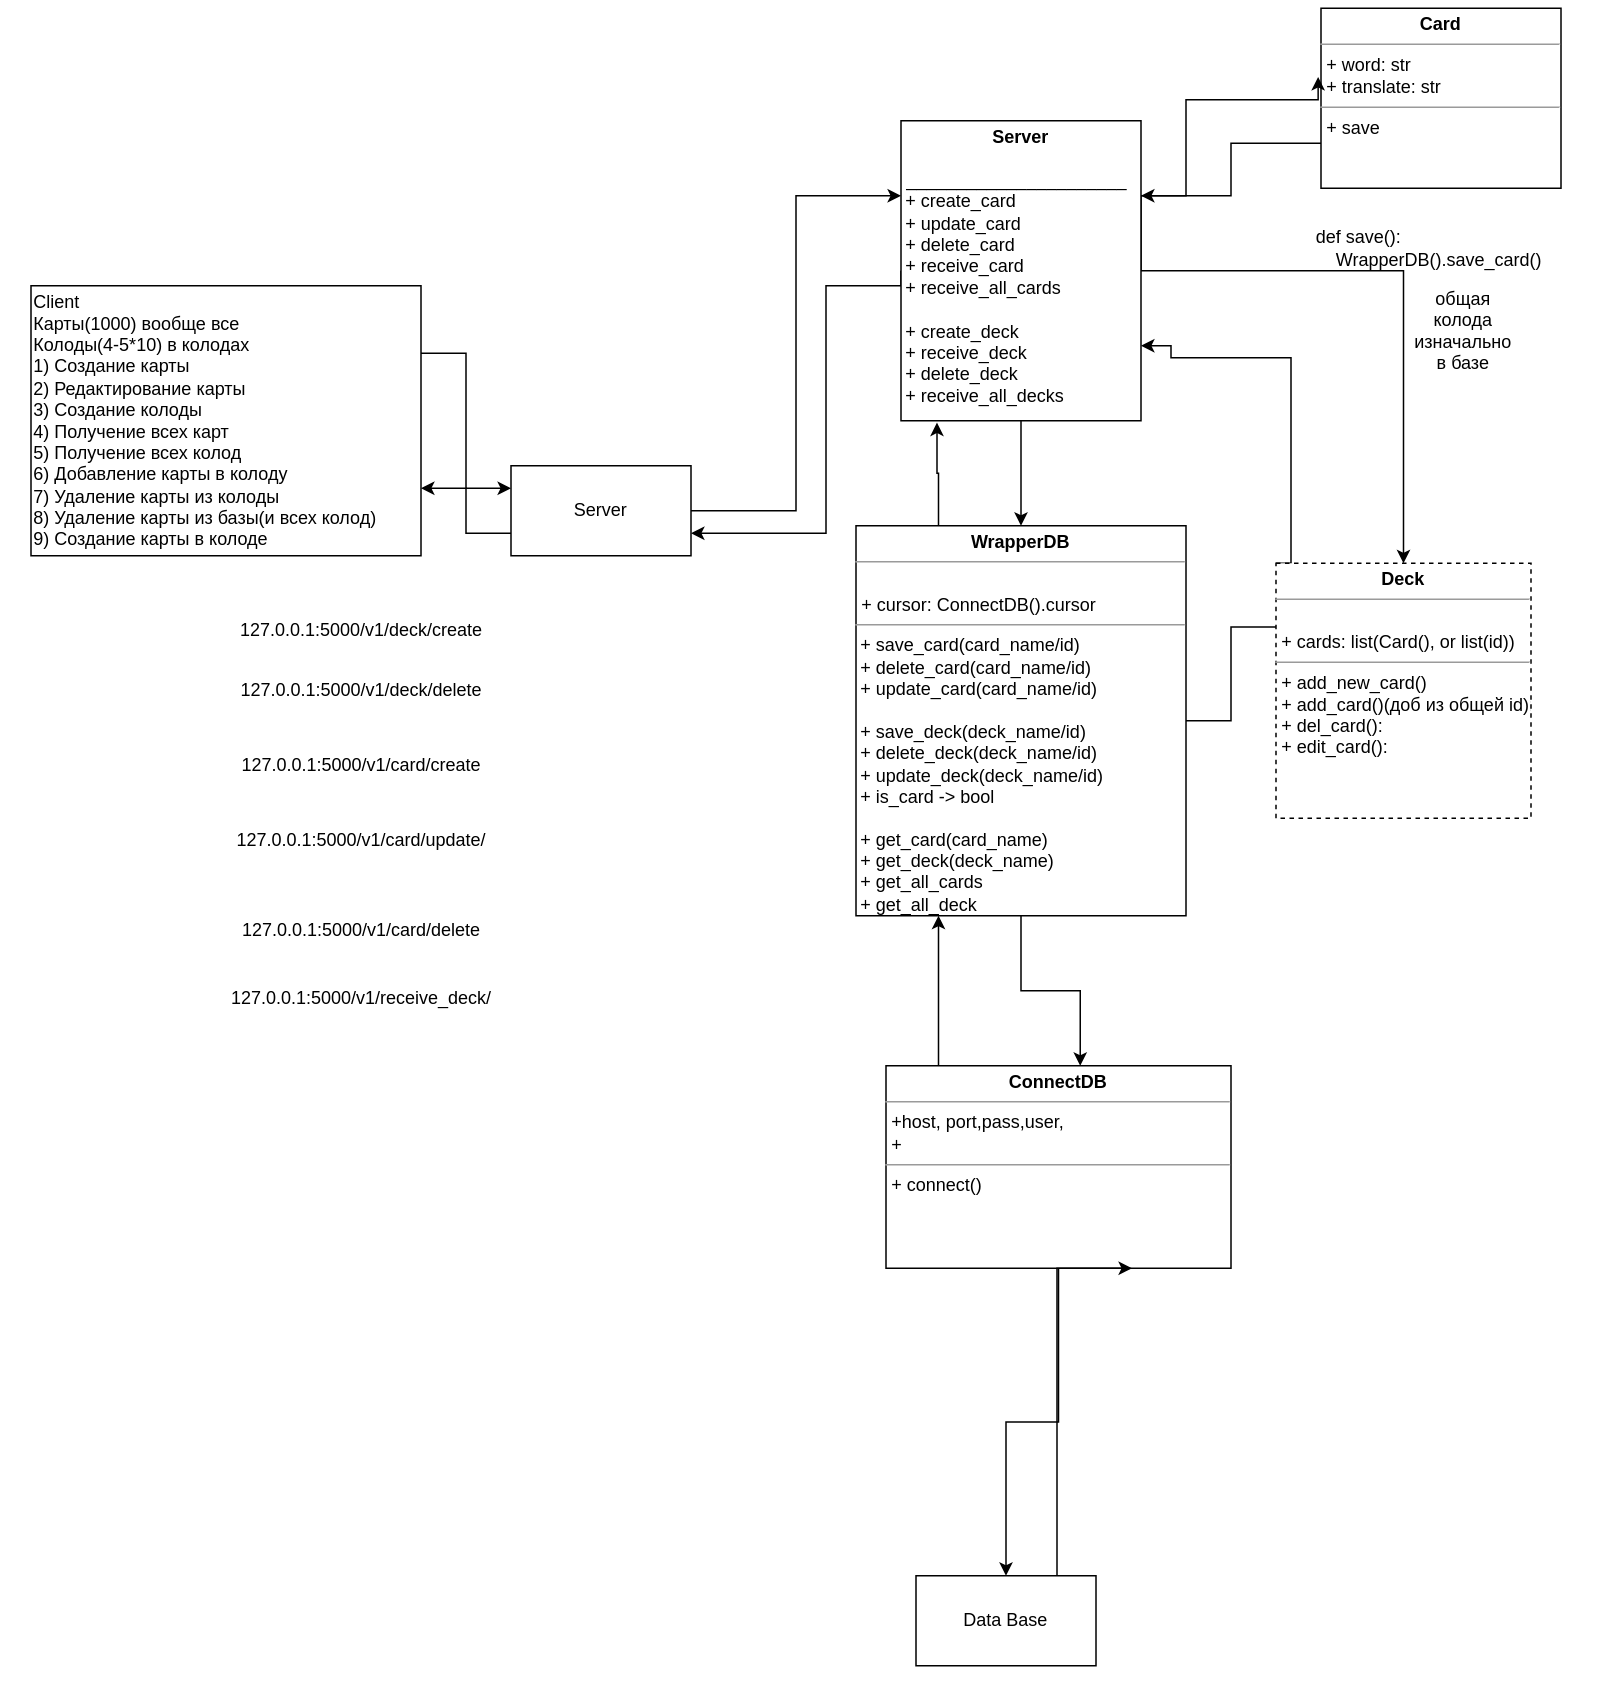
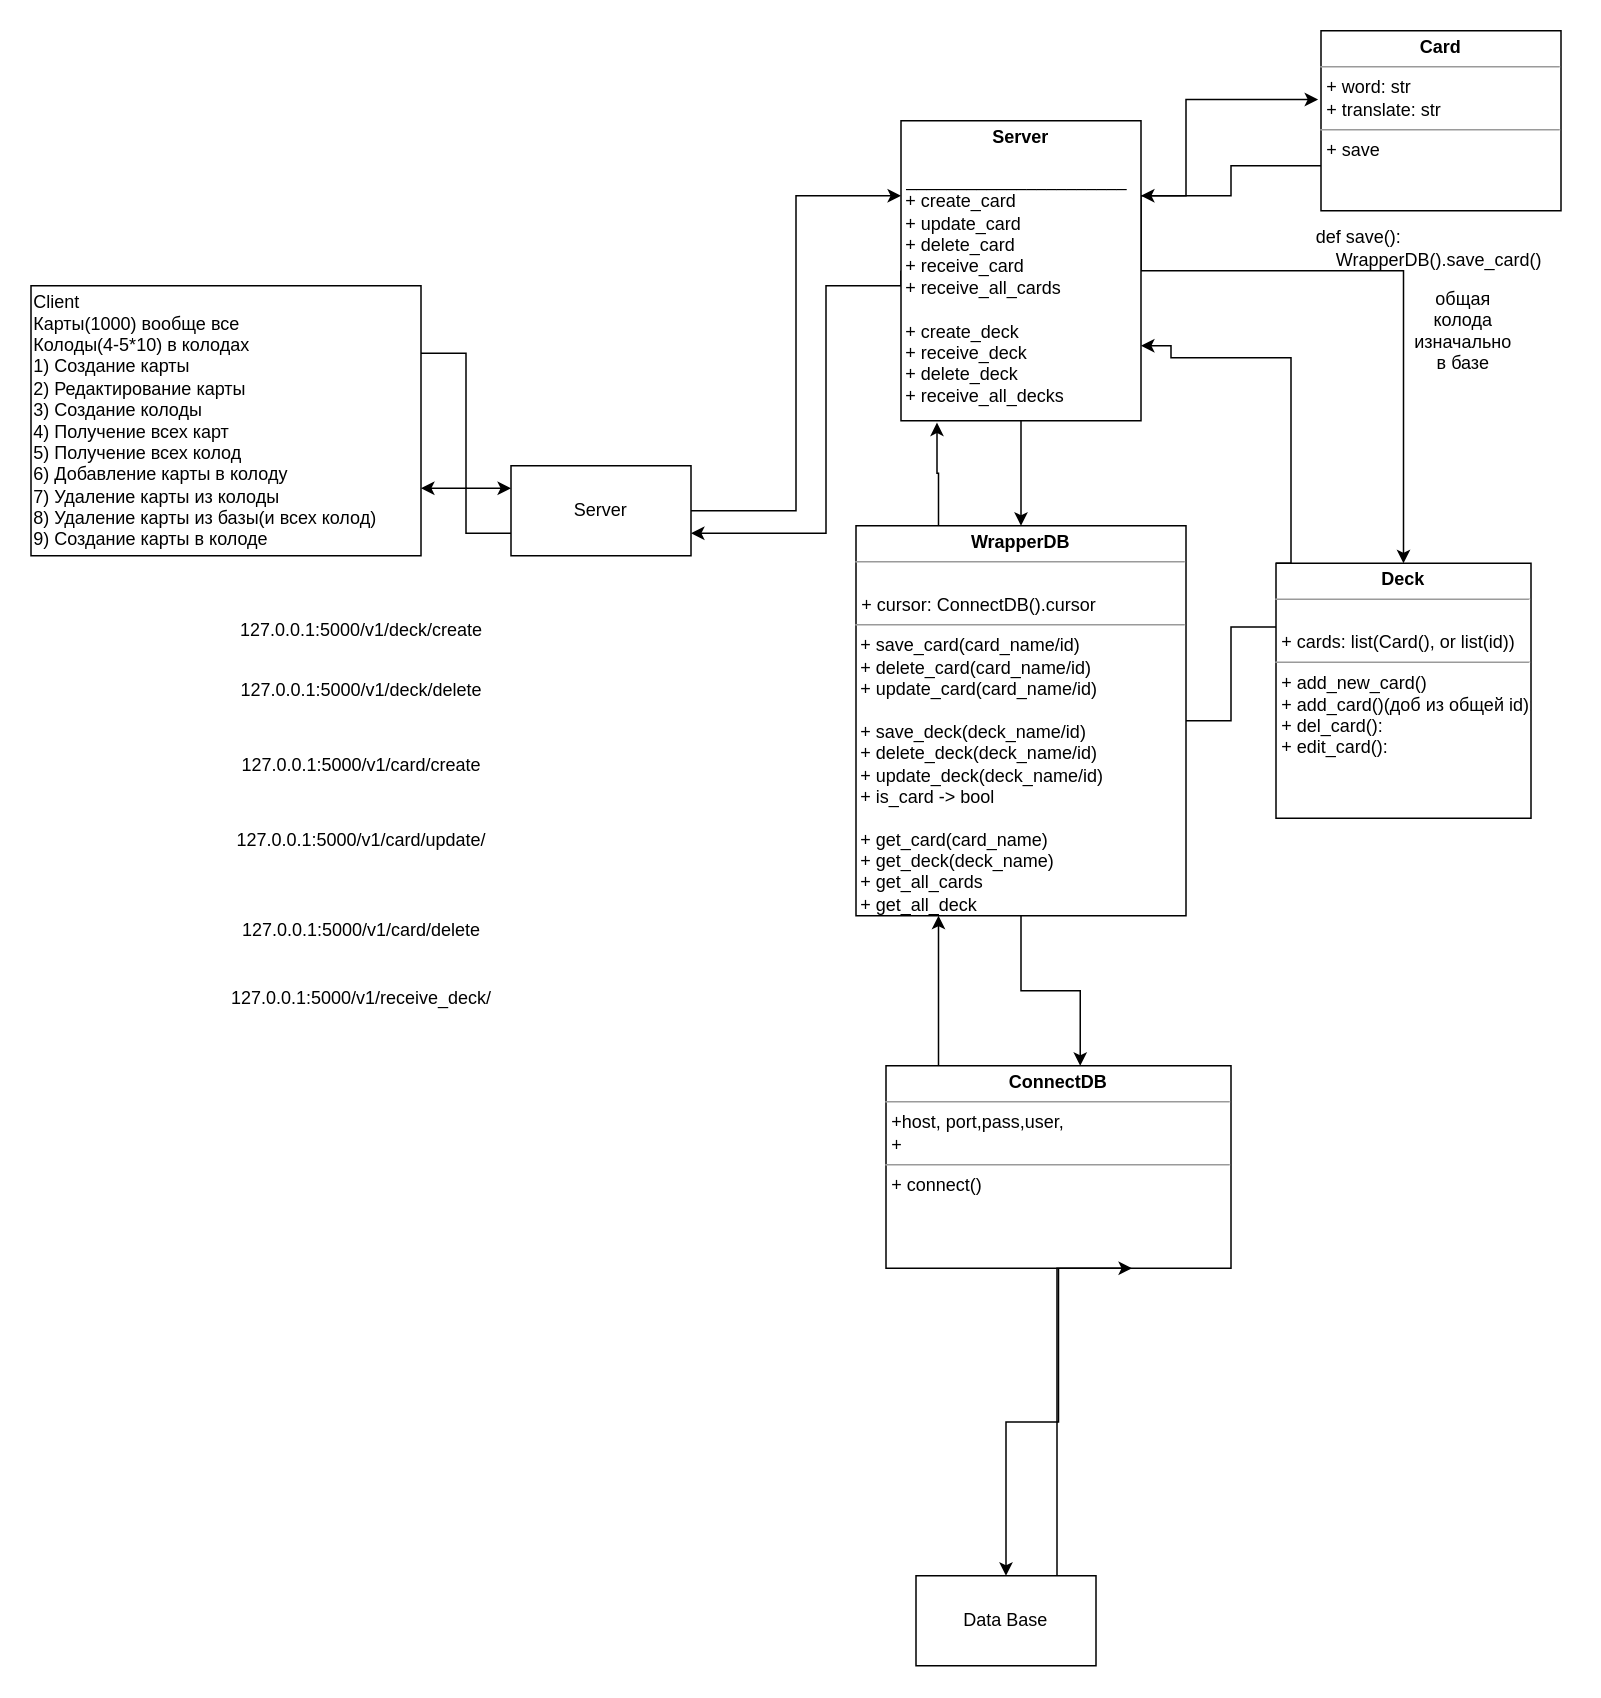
- <mxCell id="3" value="&lt;p style=&quot;margin: 0px ; margin-top: 4px ; text-align: center&quot;&gt;&lt;b&gt;Card&lt;/b&gt;&lt;/p&gt;&lt;hr size=&quot;1&quot;&gt;&lt;p style=&quot;margin: 0px ; margin-left: 4px&quot;&gt;+ word: str&lt;/p&gt;&lt;p style=&quot;margin: 0px ; margin-left: 4px&quot;&gt;+ translate: str&lt;/p&gt;&lt;hr size=&quot;1&quot;&gt;&lt;p style=&quot;margin: 0px ; margin-left: 4px&quot;&gt;+ save&lt;/p&gt;&lt;p style=&quot;margin: 0px ; margin-left: 4px&quot;&gt;&lt;br&gt;&lt;/p&gt;&lt;p style=&quot;margin: 0px ; margin-left: 4px&quot;&gt;&lt;br&gt;&lt;/p&gt;" style="verticalAlign=top;align=left;overflow=fill;fontSize=12;fontFamily=Helvetica;html=1;" parent="1" vertex="1"><mxGeometry x="880" y="5" width="160" height="120" as="geometry" /></mxCell>
+ <mxCell id="3" value="&lt;p style=&quot;margin: 0px ; margin-top: 4px ; text-align: center&quot;&gt;&lt;b&gt;Card&lt;/b&gt;&lt;/p&gt;&lt;hr size=&quot;1&quot;&gt;&lt;p style=&quot;margin: 0px ; margin-left: 4px&quot;&gt;+ word: str&lt;/p&gt;&lt;p style=&quot;margin: 0px ; margin-left: 4px&quot;&gt;+ translate: str&lt;/p&gt;&lt;hr size=&quot;1&quot;&gt;&lt;p style=&quot;margin: 0px ; margin-left: 4px&quot;&gt;+ save&lt;/p&gt;&lt;p style=&quot;margin: 0px ; margin-left: 4px&quot;&gt;&lt;br&gt;&lt;/p&gt;&lt;p style=&quot;margin: 0px ; margin-left: 4px&quot;&gt;&lt;br&gt;&lt;/p&gt;" style="verticalAlign=top;align=left;overflow=fill;fontSize=12;fontFamily=Helvetica;html=1;" parent="1" vertex="1"><mxGeometry x="880" y="20" width="160" height="120" as="geometry" /></mxCell>
- <mxCell id="6" value="&lt;p style=&quot;margin: 0px ; margin-top: 4px ; text-align: center&quot;&gt;&lt;b&gt;Deck&lt;/b&gt;&lt;/p&gt;&lt;hr size=&quot;1&quot;&gt;&lt;p style=&quot;margin: 0px ; margin-left: 4px&quot;&gt;&lt;br&gt;&lt;/p&gt;&lt;p style=&quot;margin: 0px ; margin-left: 4px&quot;&gt;+ cards: list(Card(), or list(id))&lt;/p&gt;&lt;hr size=&quot;1&quot;&gt;&lt;p style=&quot;margin: 0px ; margin-left: 4px&quot;&gt;+ add_new_card()&lt;/p&gt;&lt;p style=&quot;margin: 0px ; margin-left: 4px&quot;&gt;+ add_card()(доб из общей id):&lt;/p&gt;&lt;p style=&quot;margin: 0px ; margin-left: 4px&quot;&gt;+ del_card():&lt;/p&gt;&lt;p style=&quot;margin: 0px ; margin-left: 4px&quot;&gt;+ edit_card():&lt;/p&gt;" style="verticalAlign=top;align=left;overflow=fill;fontSize=12;fontFamily=Helvetica;html=1;dashed=1;" parent="1" vertex="1"><mxGeometry x="850" y="375" width="170" height="170" as="geometry" /></mxCell>
+ <mxCell id="6" value="&lt;p style=&quot;margin: 0px ; margin-top: 4px ; text-align: center&quot;&gt;&lt;b&gt;Deck&lt;/b&gt;&lt;/p&gt;&lt;hr size=&quot;1&quot;&gt;&lt;p style=&quot;margin: 0px ; margin-left: 4px&quot;&gt;&lt;br&gt;&lt;/p&gt;&lt;p style=&quot;margin: 0px ; margin-left: 4px&quot;&gt;+ cards: list(Card(), or list(id))&lt;/p&gt;&lt;hr size=&quot;1&quot;&gt;&lt;p style=&quot;margin: 0px ; margin-left: 4px&quot;&gt;+ add_new_card()&lt;/p&gt;&lt;p style=&quot;margin: 0px ; margin-left: 4px&quot;&gt;+ add_card()(доб из общей id):&lt;/p&gt;&lt;p style=&quot;margin: 0px ; margin-left: 4px&quot;&gt;+ del_card():&lt;/p&gt;&lt;p style=&quot;margin: 0px ; margin-left: 4px&quot;&gt;+ edit_card():&lt;/p&gt;" style="verticalAlign=top;align=left;overflow=fill;fontSize=12;fontFamily=Helvetica;html=1;" parent="1" vertex="1"><mxGeometry x="850" y="375" width="170" height="170" as="geometry" /></mxCell>
